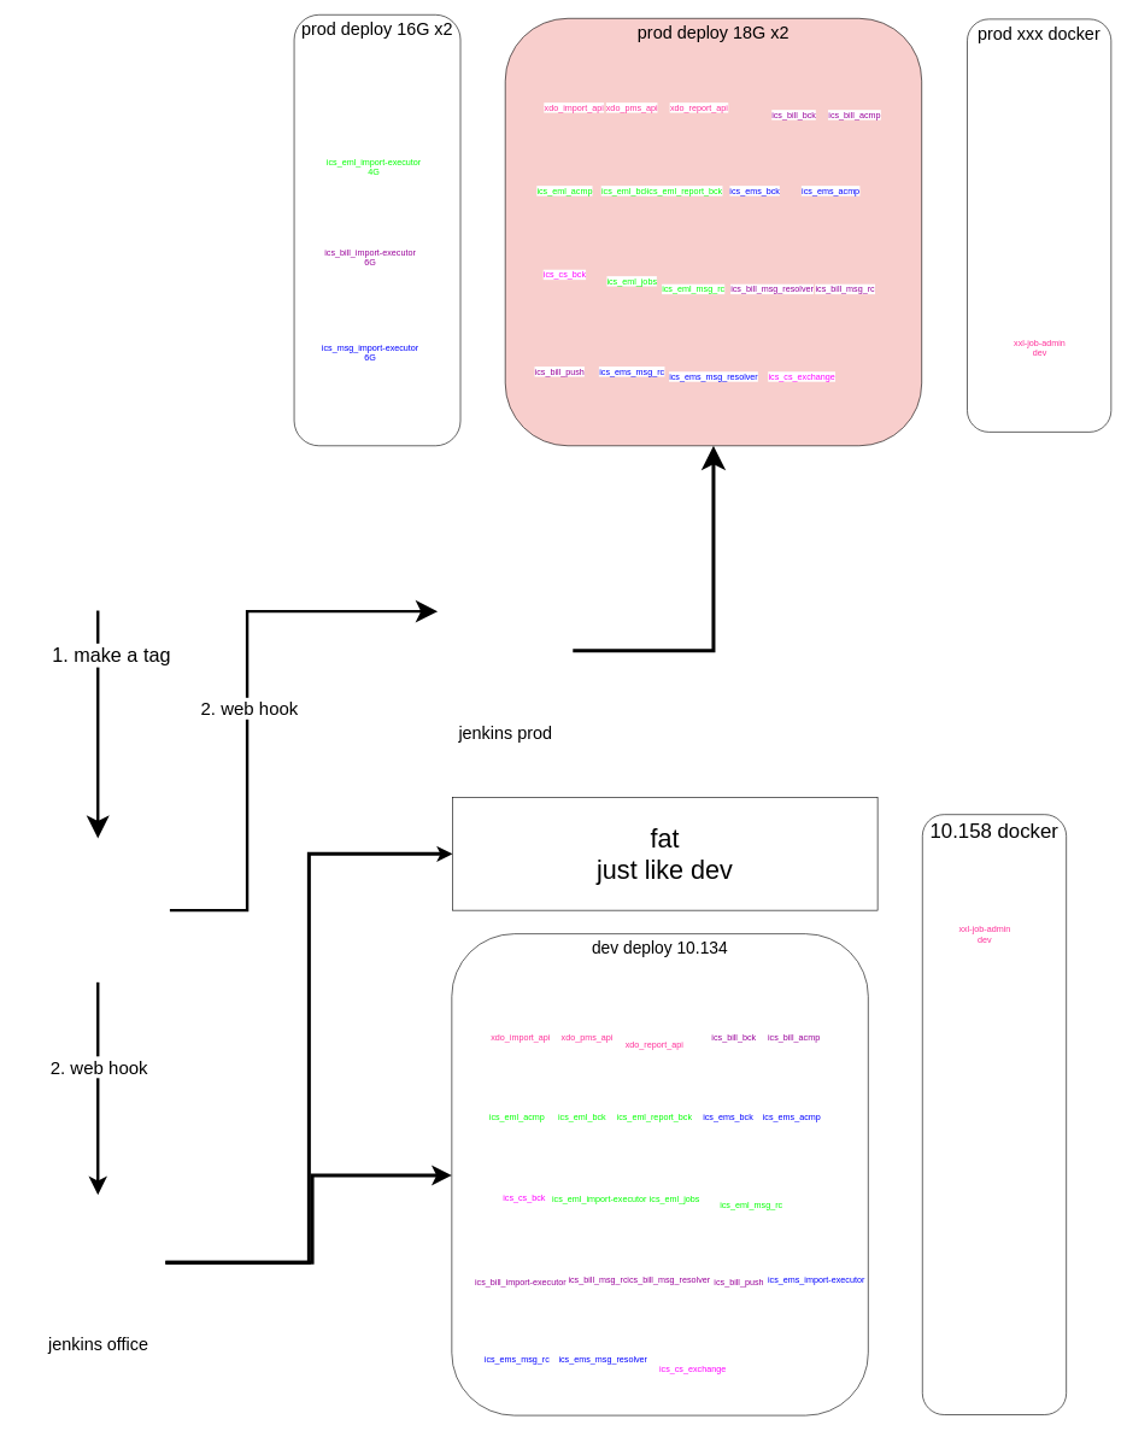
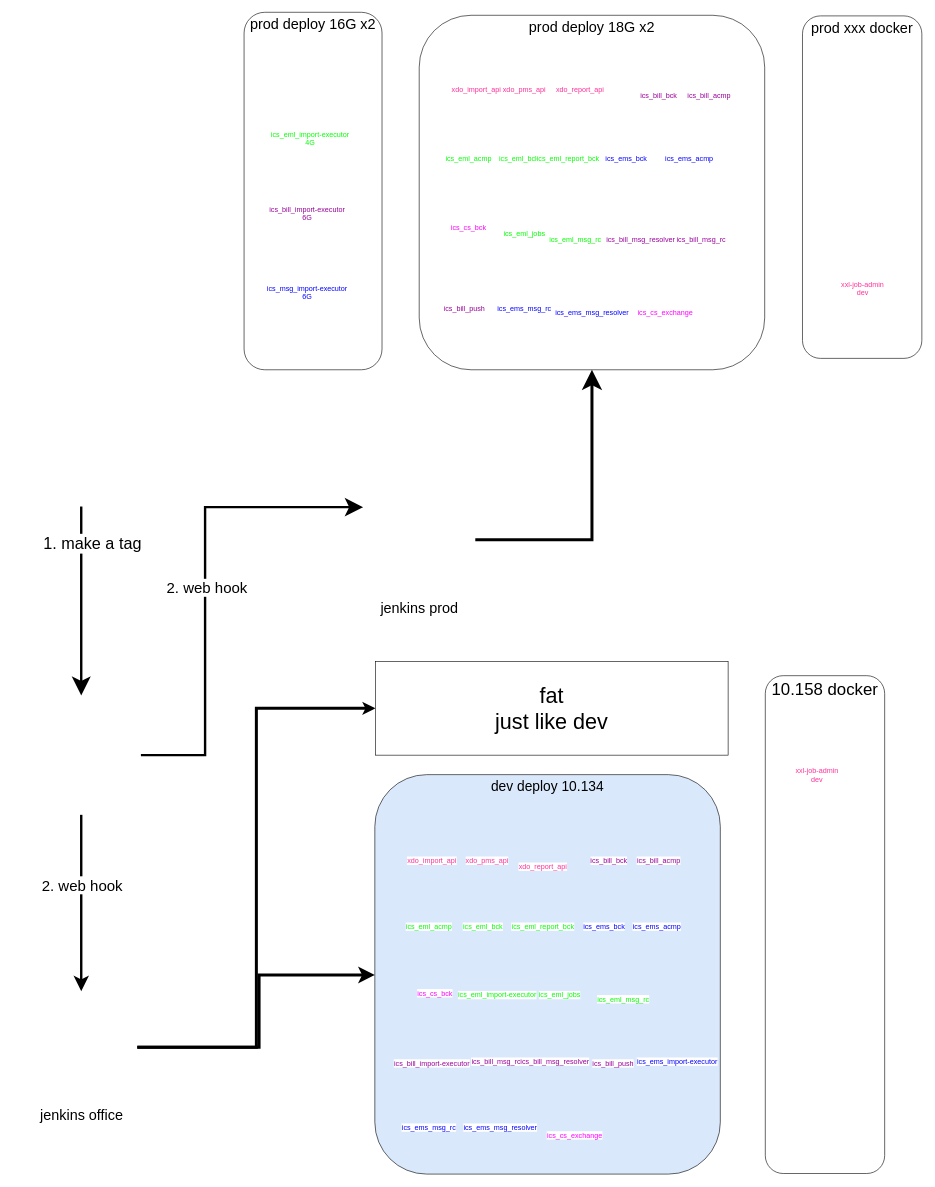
- <mxCell id="40" value="prod deploy 18G x2" style="rounded=1;whiteSpace=wrap;html=1;verticalAlign=top;fontSize=24;fillColor=#f8cecc;" parent="1" vertex="1"><mxGeometry x="698" y="25" width="576" height="591" as="geometry" /></mxCell>
+ <mxCell id="40" value="prod deploy 18G x2" style="rounded=1;whiteSpace=wrap;html=1;verticalAlign=top;fontSize=24;" parent="1" vertex="1"><mxGeometry x="698" y="25" width="576" height="591" as="geometry" /></mxCell>
- <mxCell id="3" value="dev deploy 10.134" style="rounded=1;whiteSpace=wrap;html=1;verticalAlign=top;fontSize=23;" parent="1" vertex="1"><mxGeometry x="624" y="1291" width="576" height="666" as="geometry" /></mxCell>
+ <mxCell id="3" value="dev deploy 10.134" style="rounded=1;whiteSpace=wrap;html=1;verticalAlign=top;fontSize=23;fillColor=#dae8fc;" parent="1" vertex="1"><mxGeometry x="624" y="1291" width="576" height="666" as="geometry" /></mxCell>
